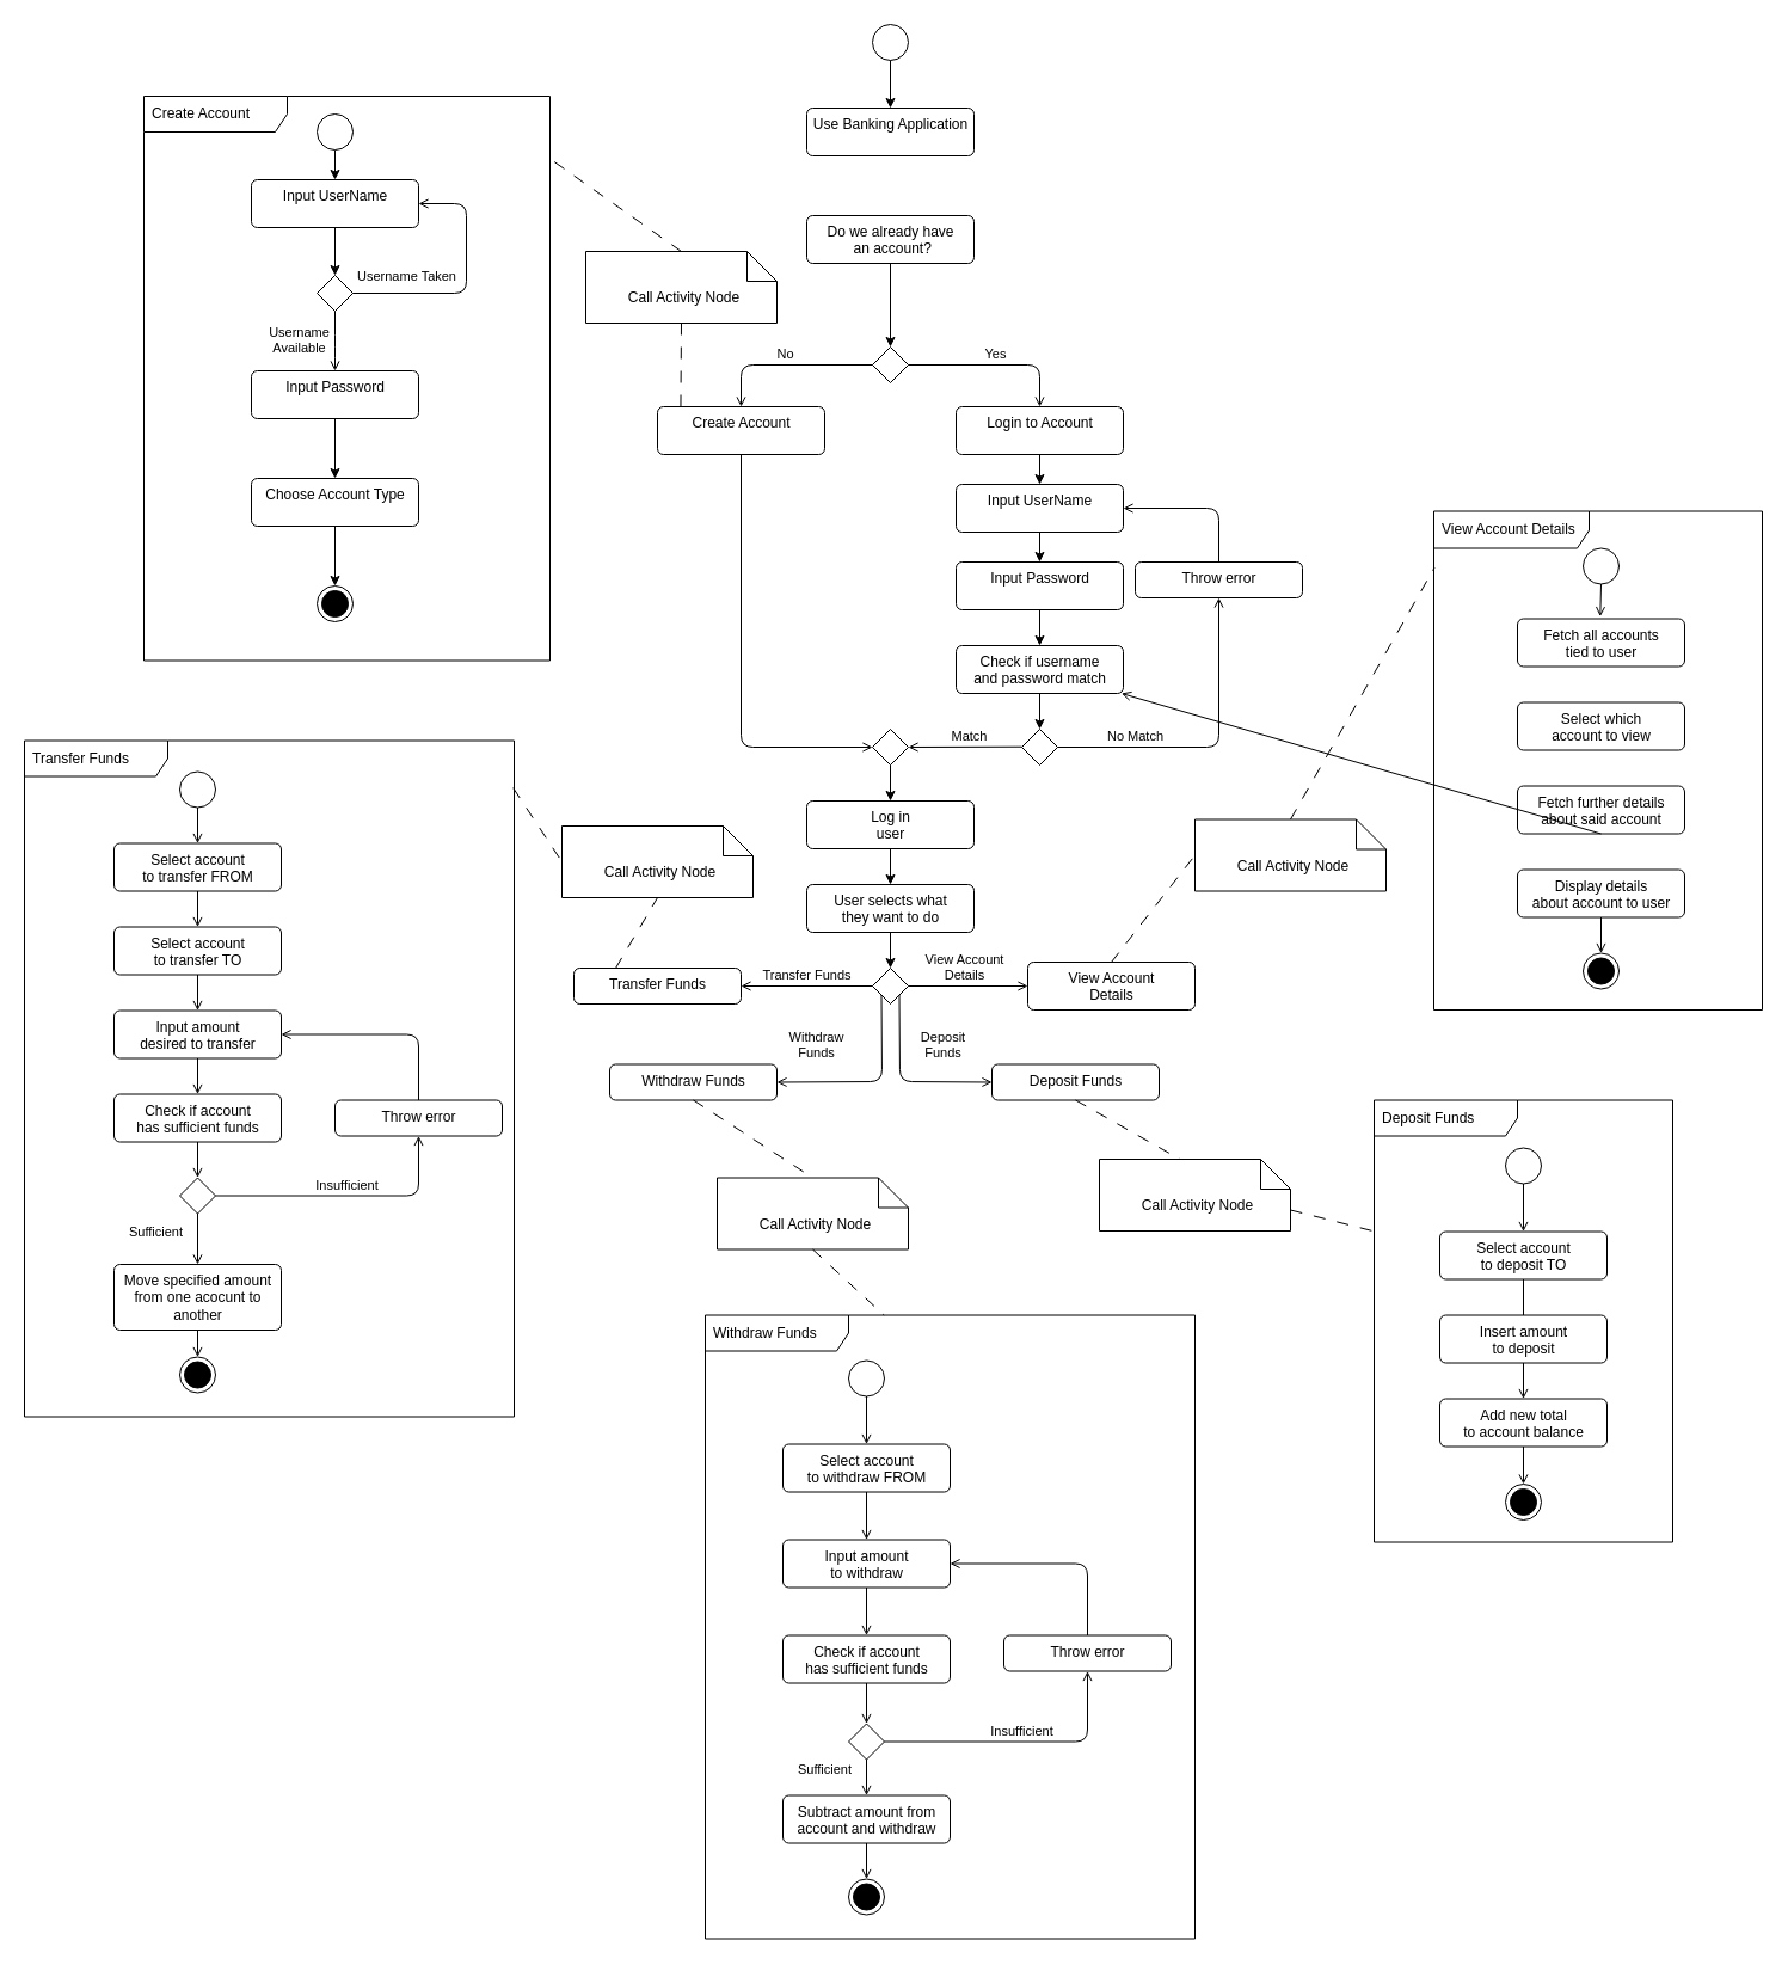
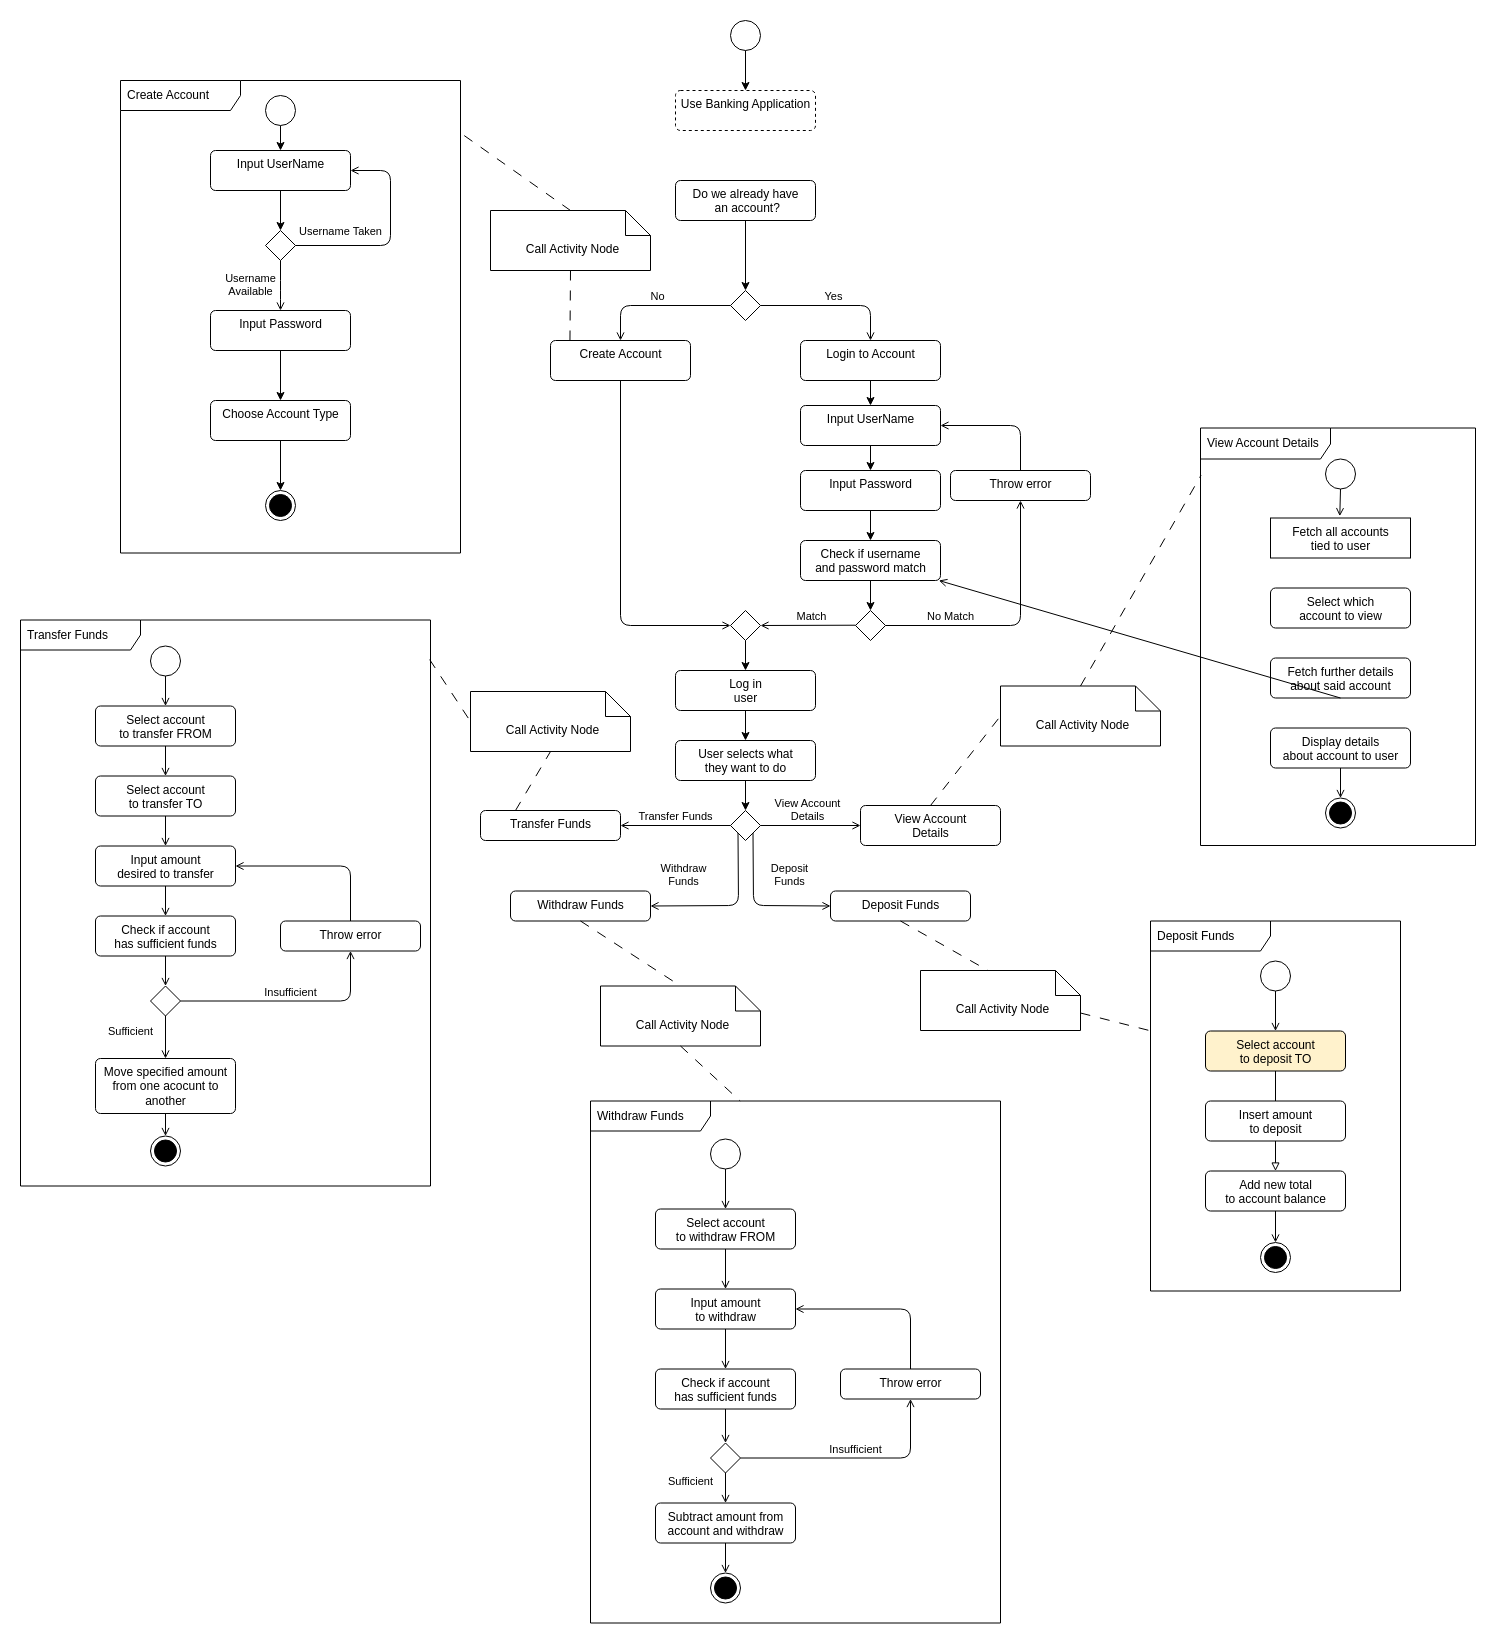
- <mxCell id="8" value="Use Banking Application" style="html=1;align=center;verticalAlign=top;rounded=1;absoluteArcSize=1;arcSize=10;dashed=0;" parent="1" vertex="1"><mxGeometry x="675" y="90" width="140" height="40" as="geometry" /></mxCell>
+ <mxCell id="8" value="Use Banking Application" style="html=1;align=center;verticalAlign=top;rounded=1;absoluteArcSize=1;arcSize=10;dashed=1;" parent="1" vertex="1"><mxGeometry x="675" y="90" width="140" height="40" as="geometry" /></mxCell>
- <mxCell id="114" value="Fetch all accounts&lt;br&gt;tied to user" style="html=1;align=center;verticalAlign=top;rounded=1;absoluteArcSize=1;arcSize=10;dashed=0;" vertex="1" parent="1"><mxGeometry x="1270" y="517.5" width="140" height="40" as="geometry" /></mxCell>
+ <mxCell id="114" value="Fetch all accounts&lt;br&gt;tied to user" style="html=1;align=center;verticalAlign=top;absoluteArcSize=1;arcSize=10;dashed=0;rounded=0;" vertex="1" parent="1"><mxGeometry x="1270" y="517.5" width="140" height="40" as="geometry" /></mxCell>
- <mxCell id="102" value="Select account&lt;br&gt;to deposit TO" style="html=1;align=center;verticalAlign=top;rounded=1;absoluteArcSize=1;arcSize=10;dashed=0;" vertex="1" parent="1"><mxGeometry x="1205" y="1030.5" width="140" height="40" as="geometry" /></mxCell>
+ <mxCell id="102" value="Select account&lt;br&gt;to deposit TO" style="html=1;align=center;verticalAlign=top;rounded=1;absoluteArcSize=1;arcSize=10;dashed=0;fillColor=#fff2cc;" vertex="1" parent="1"><mxGeometry x="1205" y="1030.5" width="140" height="40" as="geometry" /></mxCell>
- <mxCell id="105" value="" style="endArrow=open;html=1;rounded=0;align=center;verticalAlign=top;endFill=0;labelBackgroundColor=none;endSize=6;exitX=0.5;exitY=1;exitDx=0;exitDy=0;entryX=0.5;entryY=0;entryDx=0;entryDy=0;" edge="1" parent="1" source="104" target="106"><mxGeometry relative="1" as="geometry"><mxPoint x="1275" y="1190.5" as="targetPoint" /><mxPoint x="1275" y="1150.5" as="sourcePoint" /></mxGeometry></mxCell>
+ <mxCell id="105" value="" style="endArrow=block;html=1;rounded=0;align=center;verticalAlign=top;endFill=0;labelBackgroundColor=none;endSize=6;exitX=0.5;exitY=1;exitDx=0;exitDy=0;entryX=0.5;entryY=0;entryDx=0;entryDy=0;" edge="1" parent="1" source="104" target="106"><mxGeometry relative="1" as="geometry"><mxPoint x="1275" y="1190.5" as="targetPoint" /><mxPoint x="1275" y="1150.5" as="sourcePoint" /></mxGeometry></mxCell>
